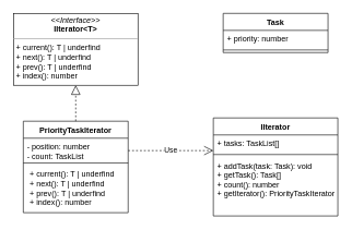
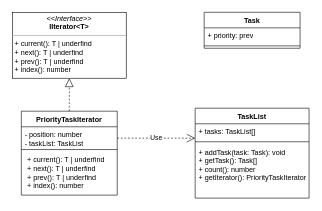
- <mxCell id="8" value="+ priority: number" style="text;strokeColor=none;fillColor=none;align=left;verticalAlign=top;spacingLeft=4;spacingRight=4;overflow=hidden;rotatable=0;points=[[0,0.5],[1,0.5]];portConstraint=eastwest;whiteSpace=wrap;html=1;" parent="7" vertex="1"><mxGeometry y="26" width="160" height="26" as="geometry" /></mxCell>
+ <mxCell id="8" value="+ priority: prev" style="text;strokeColor=none;fillColor=none;align=left;verticalAlign=top;spacingLeft=4;spacingRight=4;overflow=hidden;rotatable=0;points=[[0,0.5],[1,0.5]];portConstraint=eastwest;whiteSpace=wrap;html=1;" parent="7" vertex="1"><mxGeometry y="26" width="160" height="26" as="geometry" /></mxCell>
- <mxCell id="10" value="IIterator" style="swimlane;fontStyle=1;align=center;verticalAlign=top;childLayout=stackLayout;horizontal=1;startSize=26;horizontalStack=0;resizeParent=1;resizeParentMax=0;resizeLast=0;collapsible=1;marginBottom=0;whiteSpace=wrap;html=1;" parent="1" vertex="1"><mxGeometry x="325" y="180" width="190" height="150" as="geometry" /></mxCell>
+ <mxCell id="10" value="TaskList" style="swimlane;fontStyle=1;align=center;verticalAlign=top;childLayout=stackLayout;horizontal=1;startSize=26;horizontalStack=0;resizeParent=1;resizeParentMax=0;resizeLast=0;collapsible=1;marginBottom=0;whiteSpace=wrap;html=1;" parent="1" vertex="1"><mxGeometry x="325" y="180" width="190" height="150" as="geometry" /></mxCell>
- <mxCell id="4" value="- position: number&lt;br&gt;- count: TaskList" style="text;strokeColor=none;fillColor=none;align=left;verticalAlign=top;spacingLeft=4;spacingRight=4;overflow=hidden;rotatable=0;points=[[0,0.5],[1,0.5]];portConstraint=eastwest;whiteSpace=wrap;html=1;" parent="3" vertex="1"><mxGeometry y="26" width="160" height="34" as="geometry" /></mxCell>
+ <mxCell id="4" value="- position: number&lt;br&gt;- taskList: TaskList" style="text;strokeColor=none;fillColor=none;align=left;verticalAlign=top;spacingLeft=4;spacingRight=4;overflow=hidden;rotatable=0;points=[[0,0.5],[1,0.5]];portConstraint=eastwest;whiteSpace=wrap;html=1;" parent="3" vertex="1"><mxGeometry y="26" width="160" height="34" as="geometry" /></mxCell>
